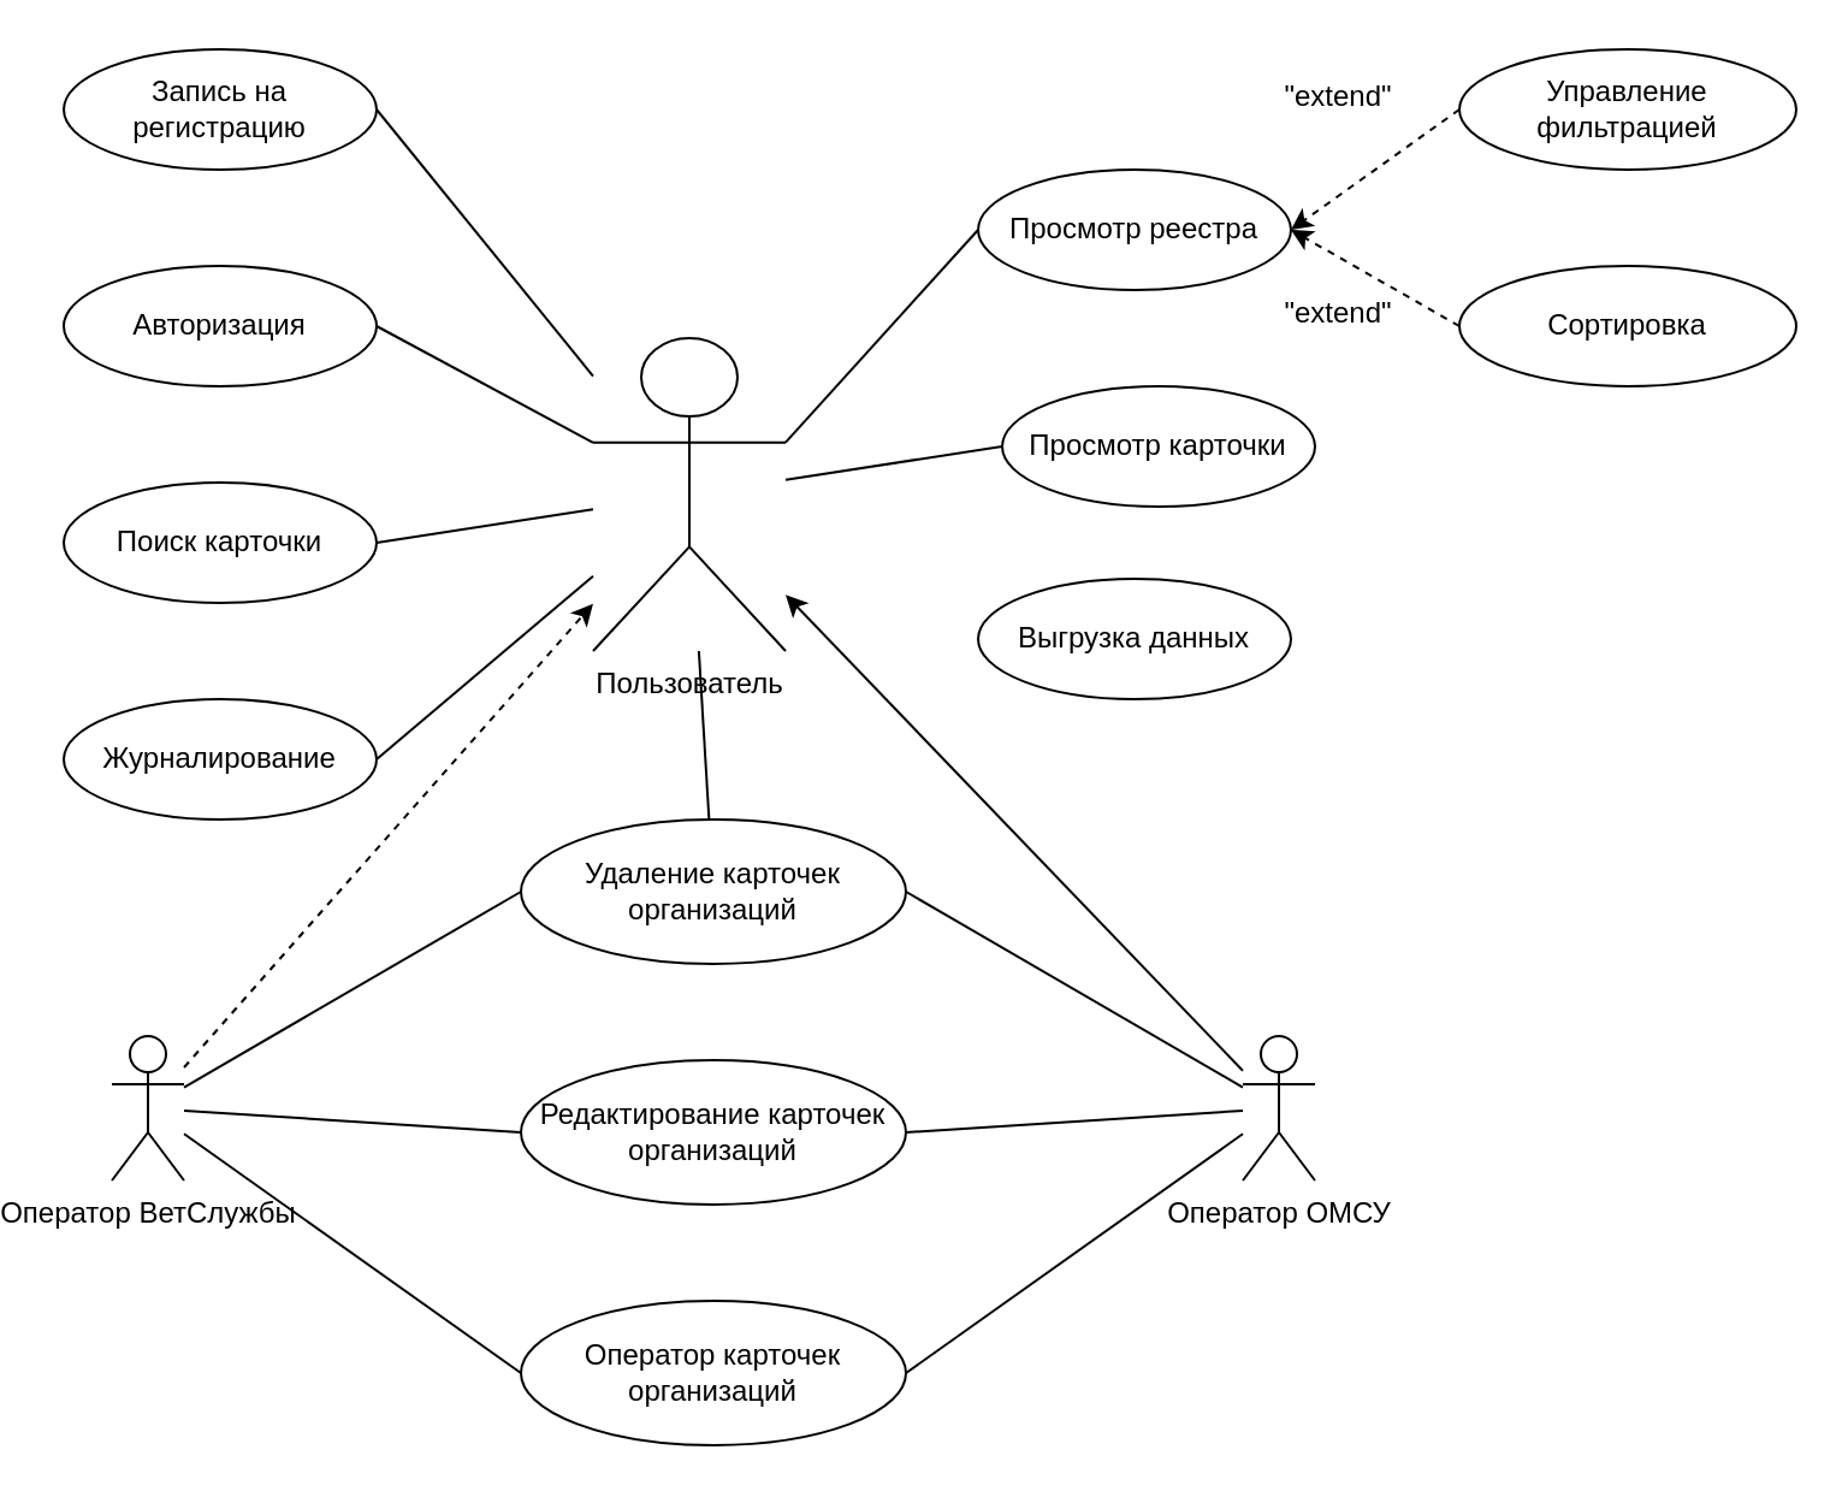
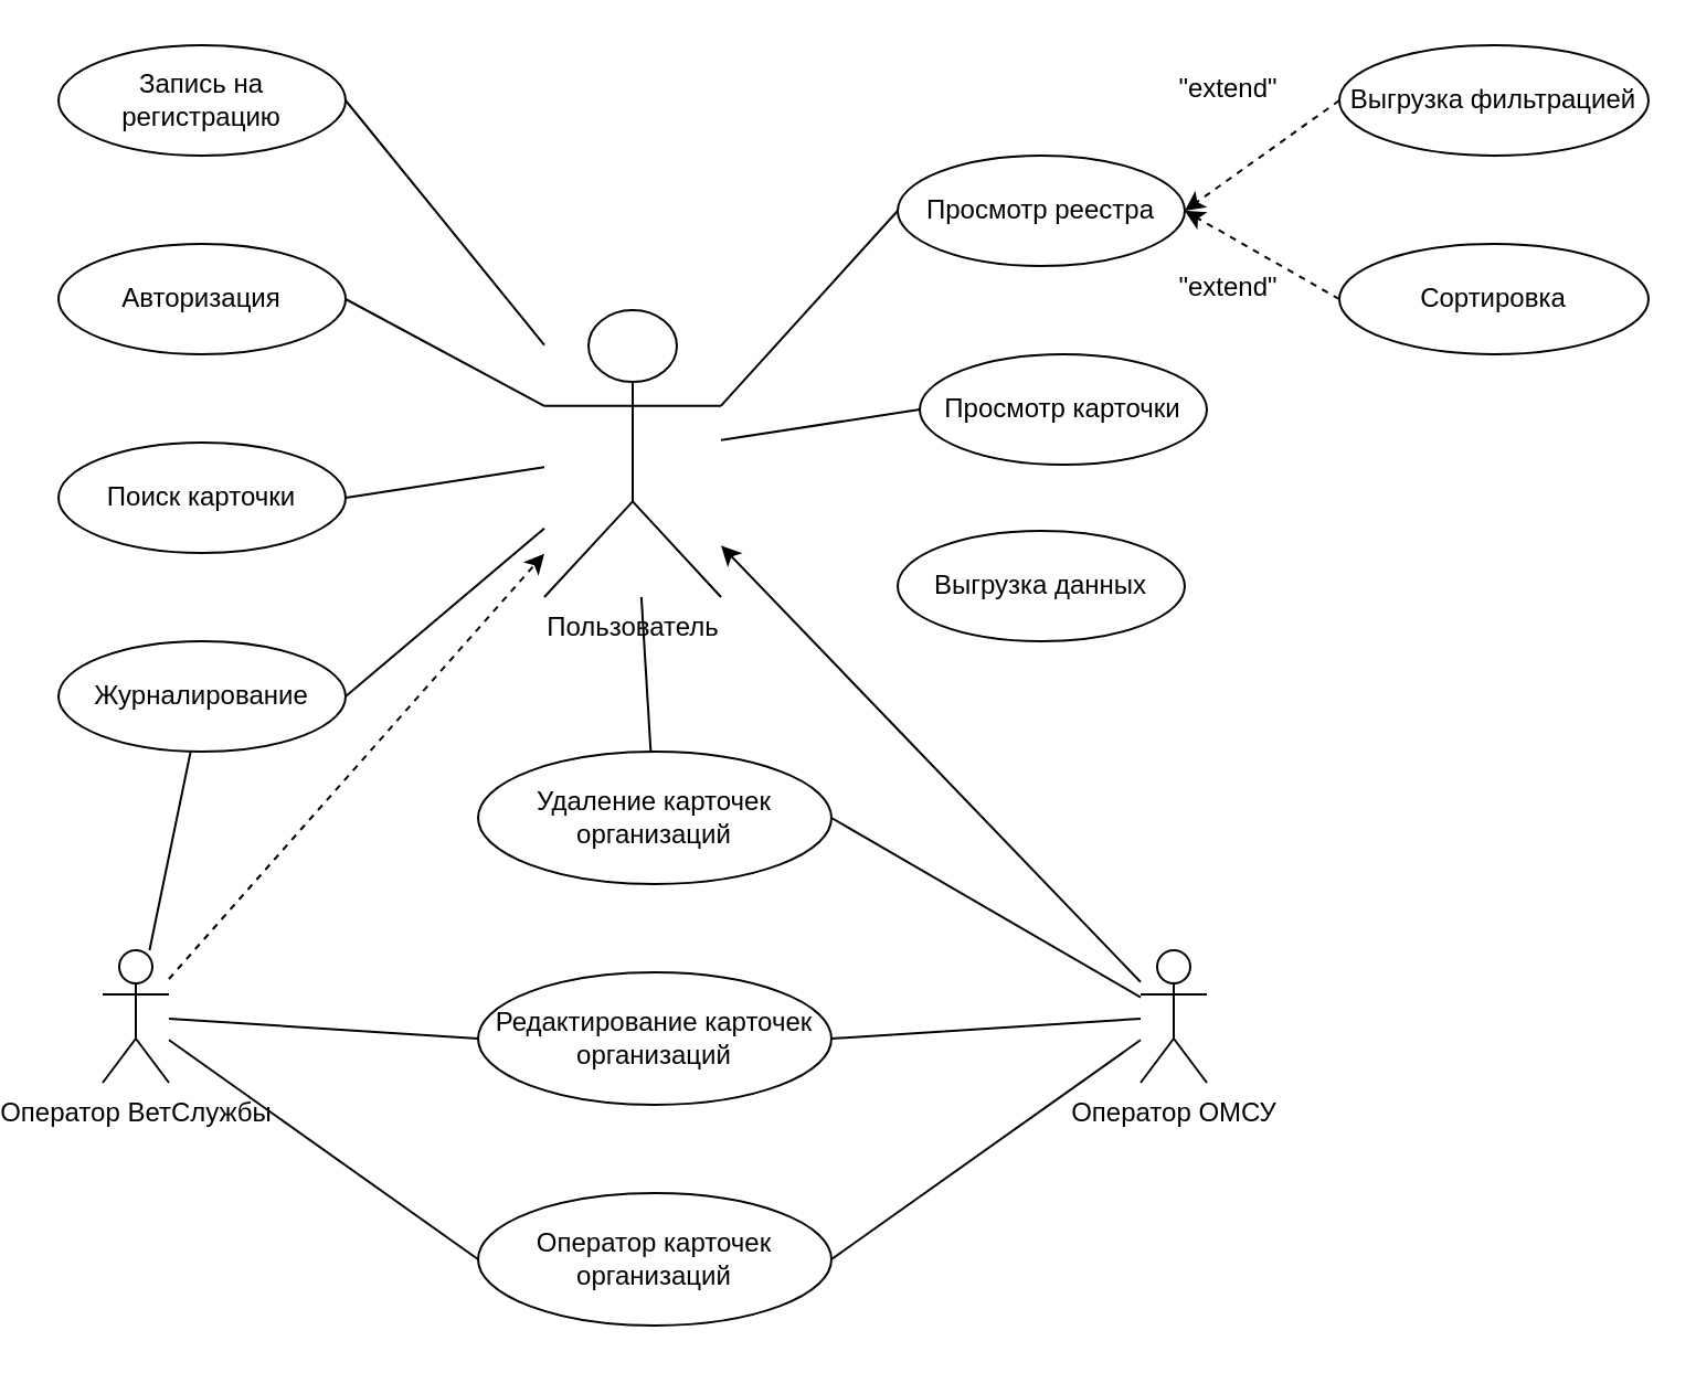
- <mxCell id="10" value="Управление фильтрацией" style="ellipse;whiteSpace=wrap;html=1;" parent="1" vertex="1"><mxGeometry x="600" y="20" width="140" height="50" as="geometry" /></mxCell>
+ <mxCell id="10" value="Выгрузка фильтрацией" style="ellipse;whiteSpace=wrap;html=1;" parent="1" vertex="1"><mxGeometry x="600" y="20" width="140" height="50" as="geometry" /></mxCell>
- <mxCell id="29" value="" style="endArrow=none;html=1;entryX=0;entryY=0.5;entryDx=0;entryDy=0;" edge="1" parent="1" source="3" target="24"><mxGeometry width="50" height="50" relative="1" as="geometry"><mxPoint x="70" y="400" as="sourcePoint" /><mxPoint x="120" y="350" as="targetPoint" /></mxGeometry></mxCell>
+ <mxCell id="29" value="" style="endArrow=none;html=1;" edge="1" parent="1" source="3" target="22"><mxGeometry width="50" height="50" relative="1" as="geometry"><mxPoint x="70" y="400" as="sourcePoint" /><mxPoint x="120" y="350" as="targetPoint" /></mxGeometry></mxCell>
